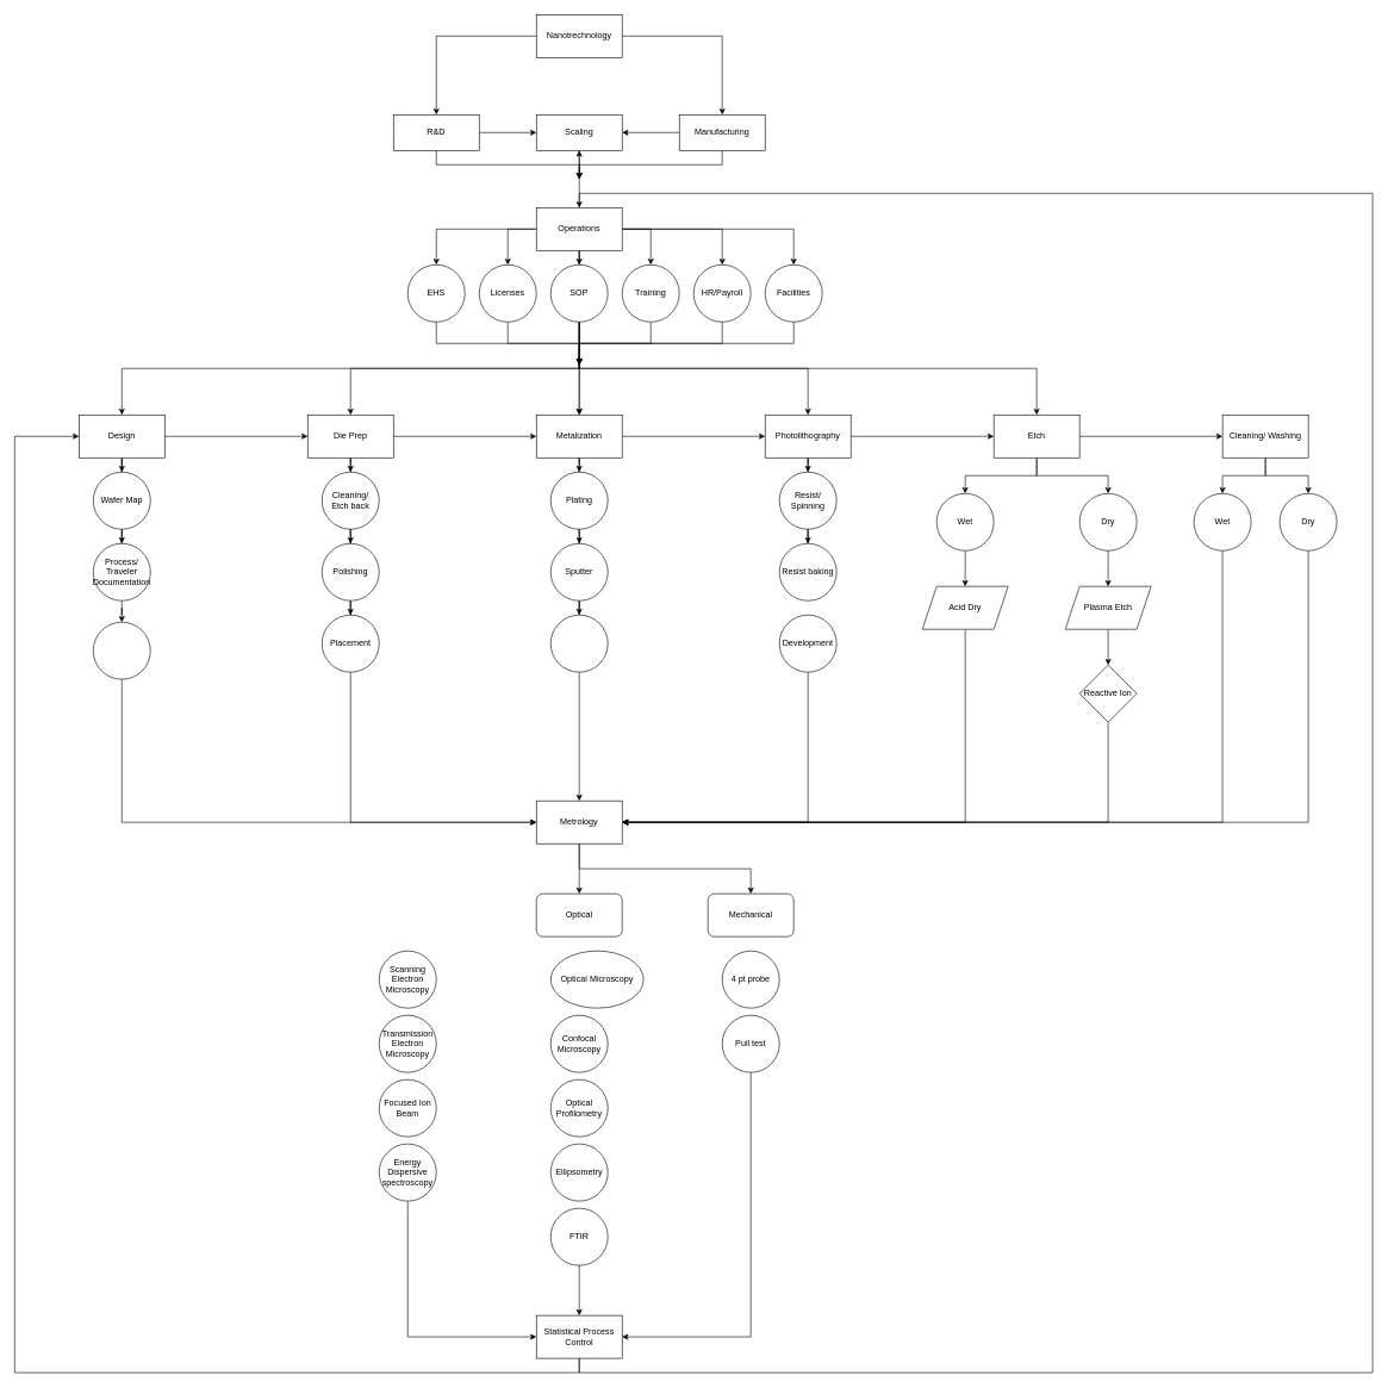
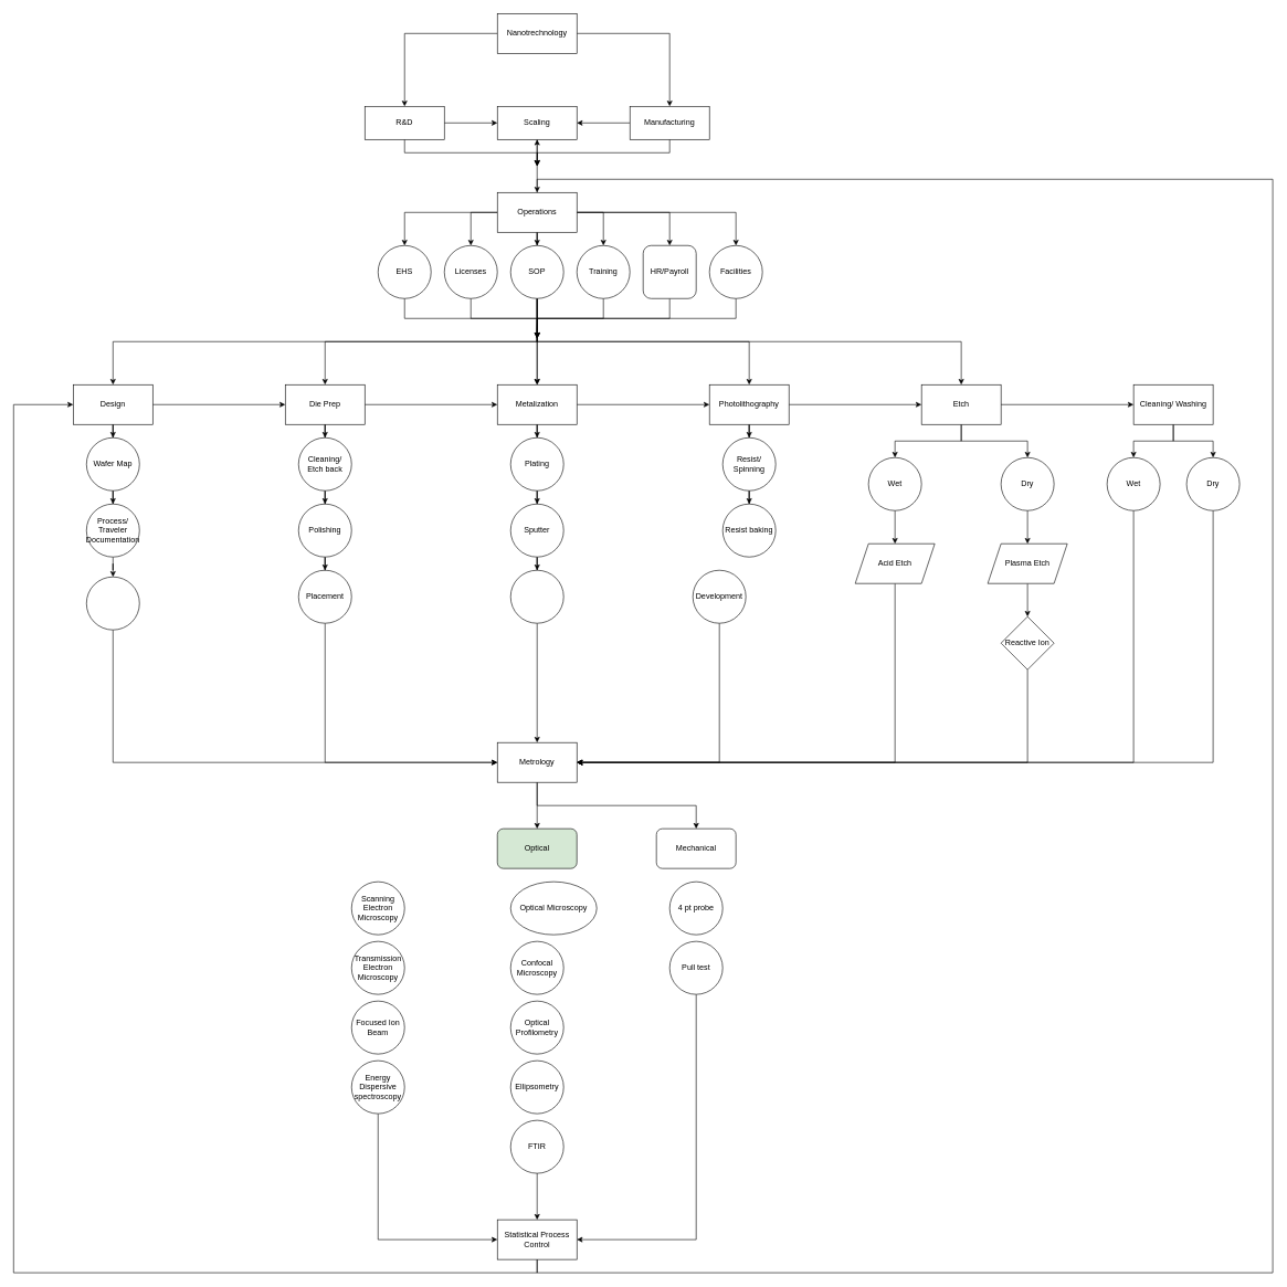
- <mxCell id="63" value="HR/Payroll" style="ellipse;whiteSpace=wrap;html=1;aspect=fixed;" vertex="1" parent="1"><mxGeometry x="970" y="370" width="80" height="80" as="geometry" /></mxCell>
+ <mxCell id="63" value="HR/Payroll" style="whiteSpace=wrap;html=1;aspect=fixed;rounded=1;" vertex="1" parent="1"><mxGeometry x="970" y="370" width="80" height="80" as="geometry" /></mxCell>
- <mxCell id="105" value="Acid Dry" style="shape=parallelogram;perimeter=parallelogramPerimeter;whiteSpace=wrap;html=1;fixedSize=1;" vertex="1" parent="1"><mxGeometry x="1290" y="820" width="120" height="60" as="geometry" /></mxCell>
+ <mxCell id="105" value="Acid Etch" style="shape=parallelogram;perimeter=parallelogramPerimeter;whiteSpace=wrap;html=1;fixedSize=1;" vertex="1" parent="1"><mxGeometry x="1290" y="820" width="120" height="60" as="geometry" /></mxCell>
- <mxCell id="68" value="Development" style="ellipse;whiteSpace=wrap;html=1;aspect=fixed;" vertex="1" parent="1"><mxGeometry x="1090" y="860" width="80" height="80" as="geometry" /></mxCell>
+ <mxCell id="68" value="Development" style="ellipse;whiteSpace=wrap;html=1;aspect=fixed;" vertex="1" parent="1"><mxGeometry x="1045" y="860" width="80" height="80" as="geometry" /></mxCell>
- <mxCell id="85" value="Optical" style="rounded=1;whiteSpace=wrap;html=1;" vertex="1" parent="1"><mxGeometry x="750" y="1250" width="120" height="60" as="geometry" /></mxCell>
+ <mxCell id="85" value="Optical" style="rounded=1;whiteSpace=wrap;html=1;fillColor=#d5e8d4;" vertex="1" parent="1"><mxGeometry x="750" y="1250" width="120" height="60" as="geometry" /></mxCell>
